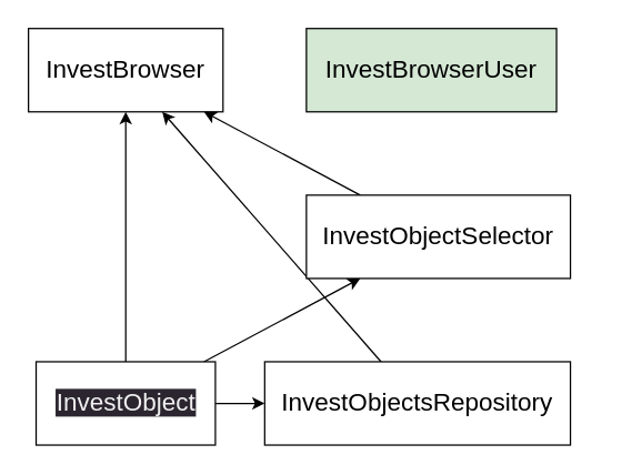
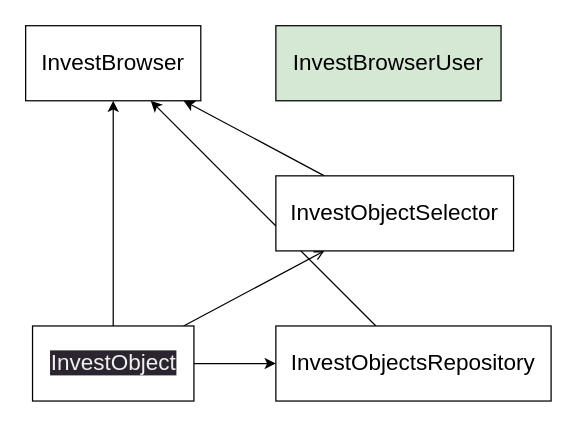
- <mxCell id="8" style="edgeStyle=none;html=1;fontSize=18;" edge="1" parent="1" source="9" target="11"><mxGeometry relative="1" as="geometry" /></mxCell>
+ <mxCell id="8" style="edgeStyle=none;html=1;fontSize=18;endArrow=open;" edge="1" parent="1" source="9" target="11"><mxGeometry relative="1" as="geometry" /></mxCell>
- <mxCell id="5" value="InvestObjectsRepository" style="rounded=0;whiteSpace=wrap;html=1;fontSize=18;" vertex="1" parent="1"><mxGeometry x="190" y="260" width="220" height="60" as="geometry" /></mxCell>
+ <mxCell id="5" value="InvestObjectsRepository" style="rounded=0;whiteSpace=wrap;html=1;fontSize=18;" vertex="1" parent="1"><mxGeometry x="220" y="260" width="220" height="60" as="geometry" /></mxCell>
